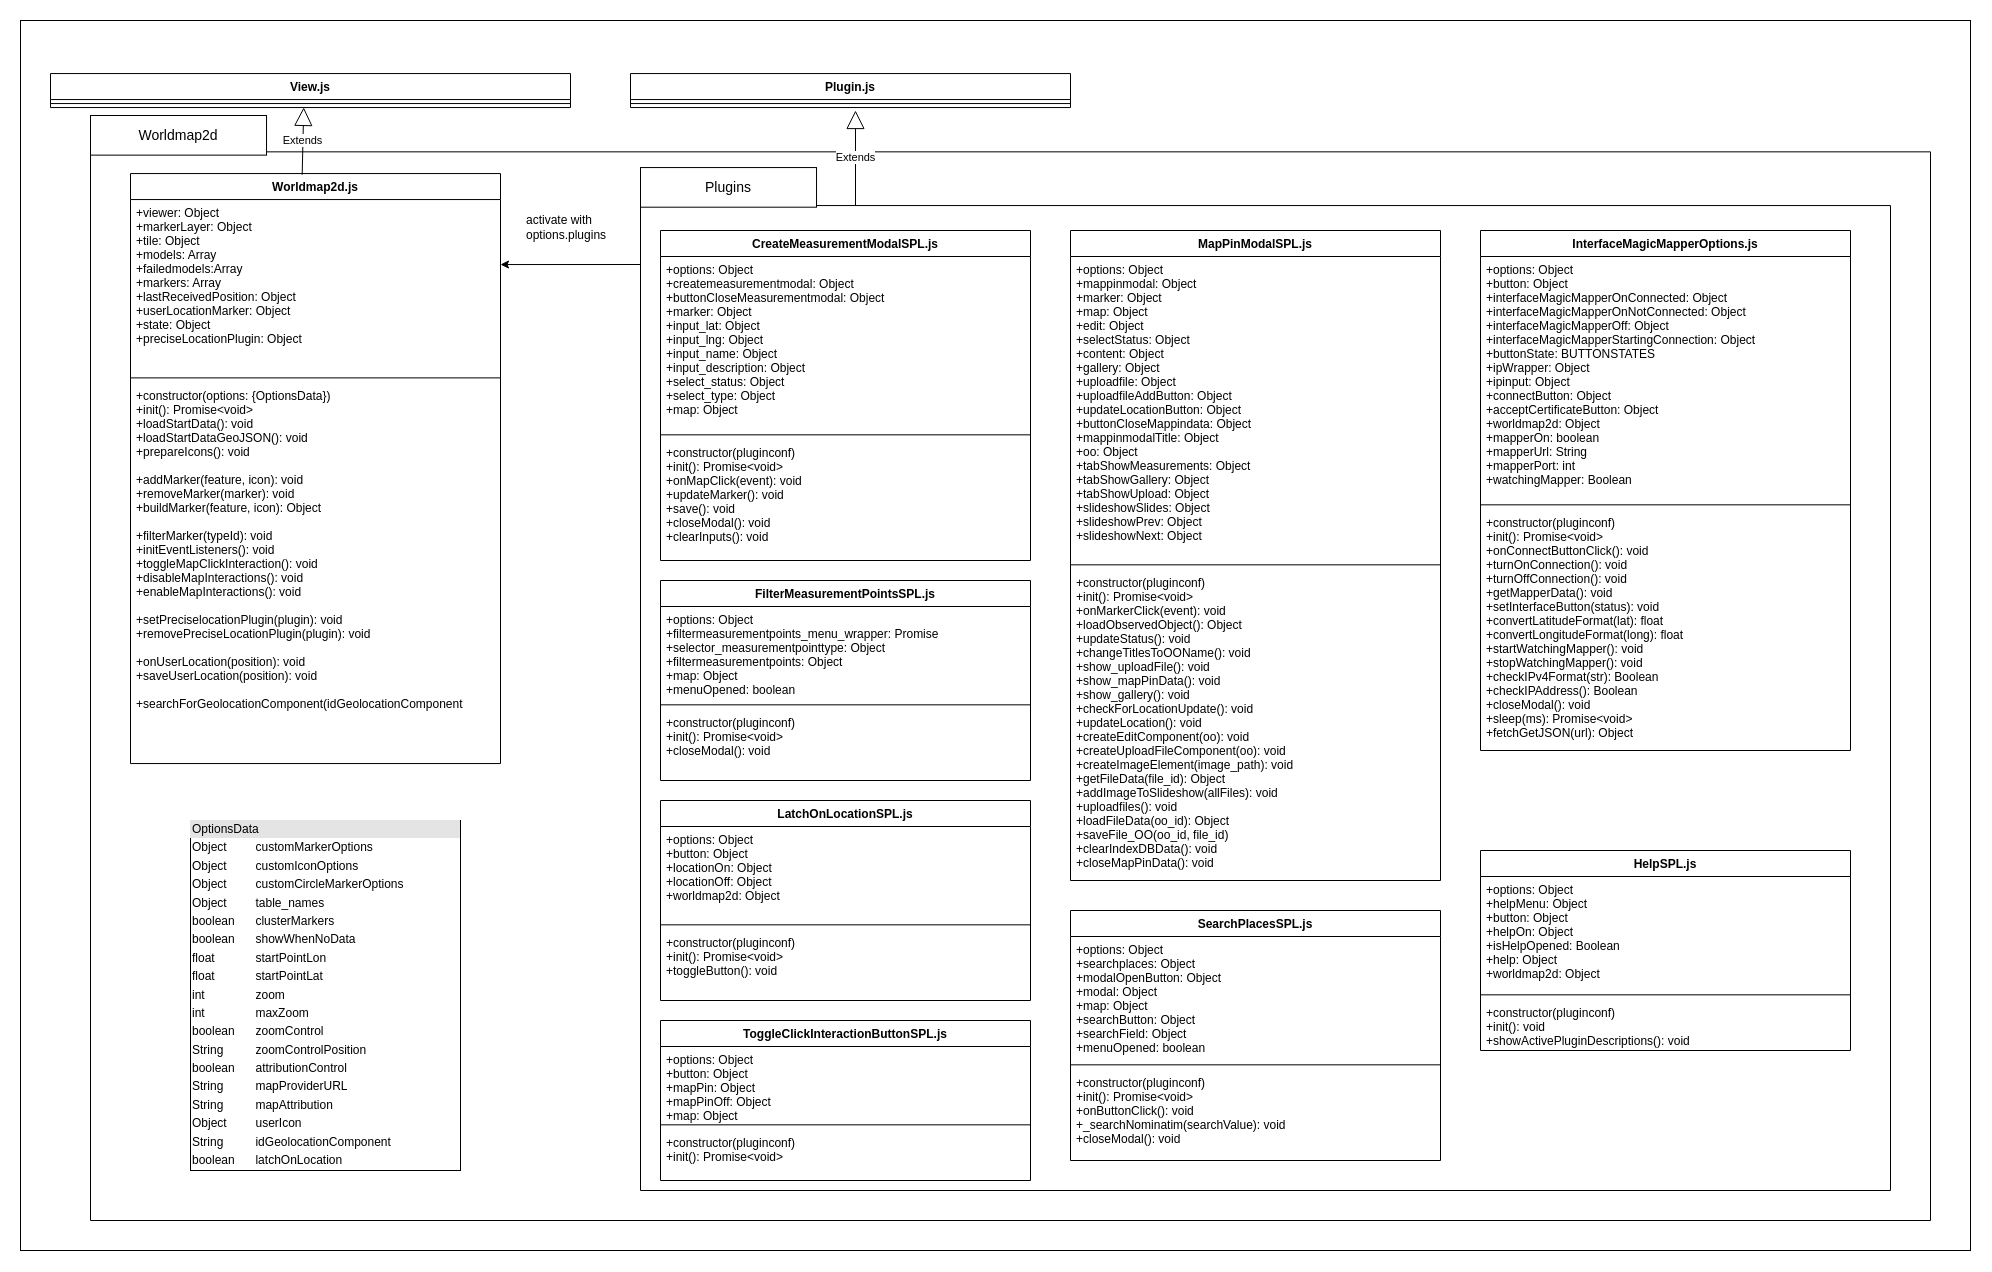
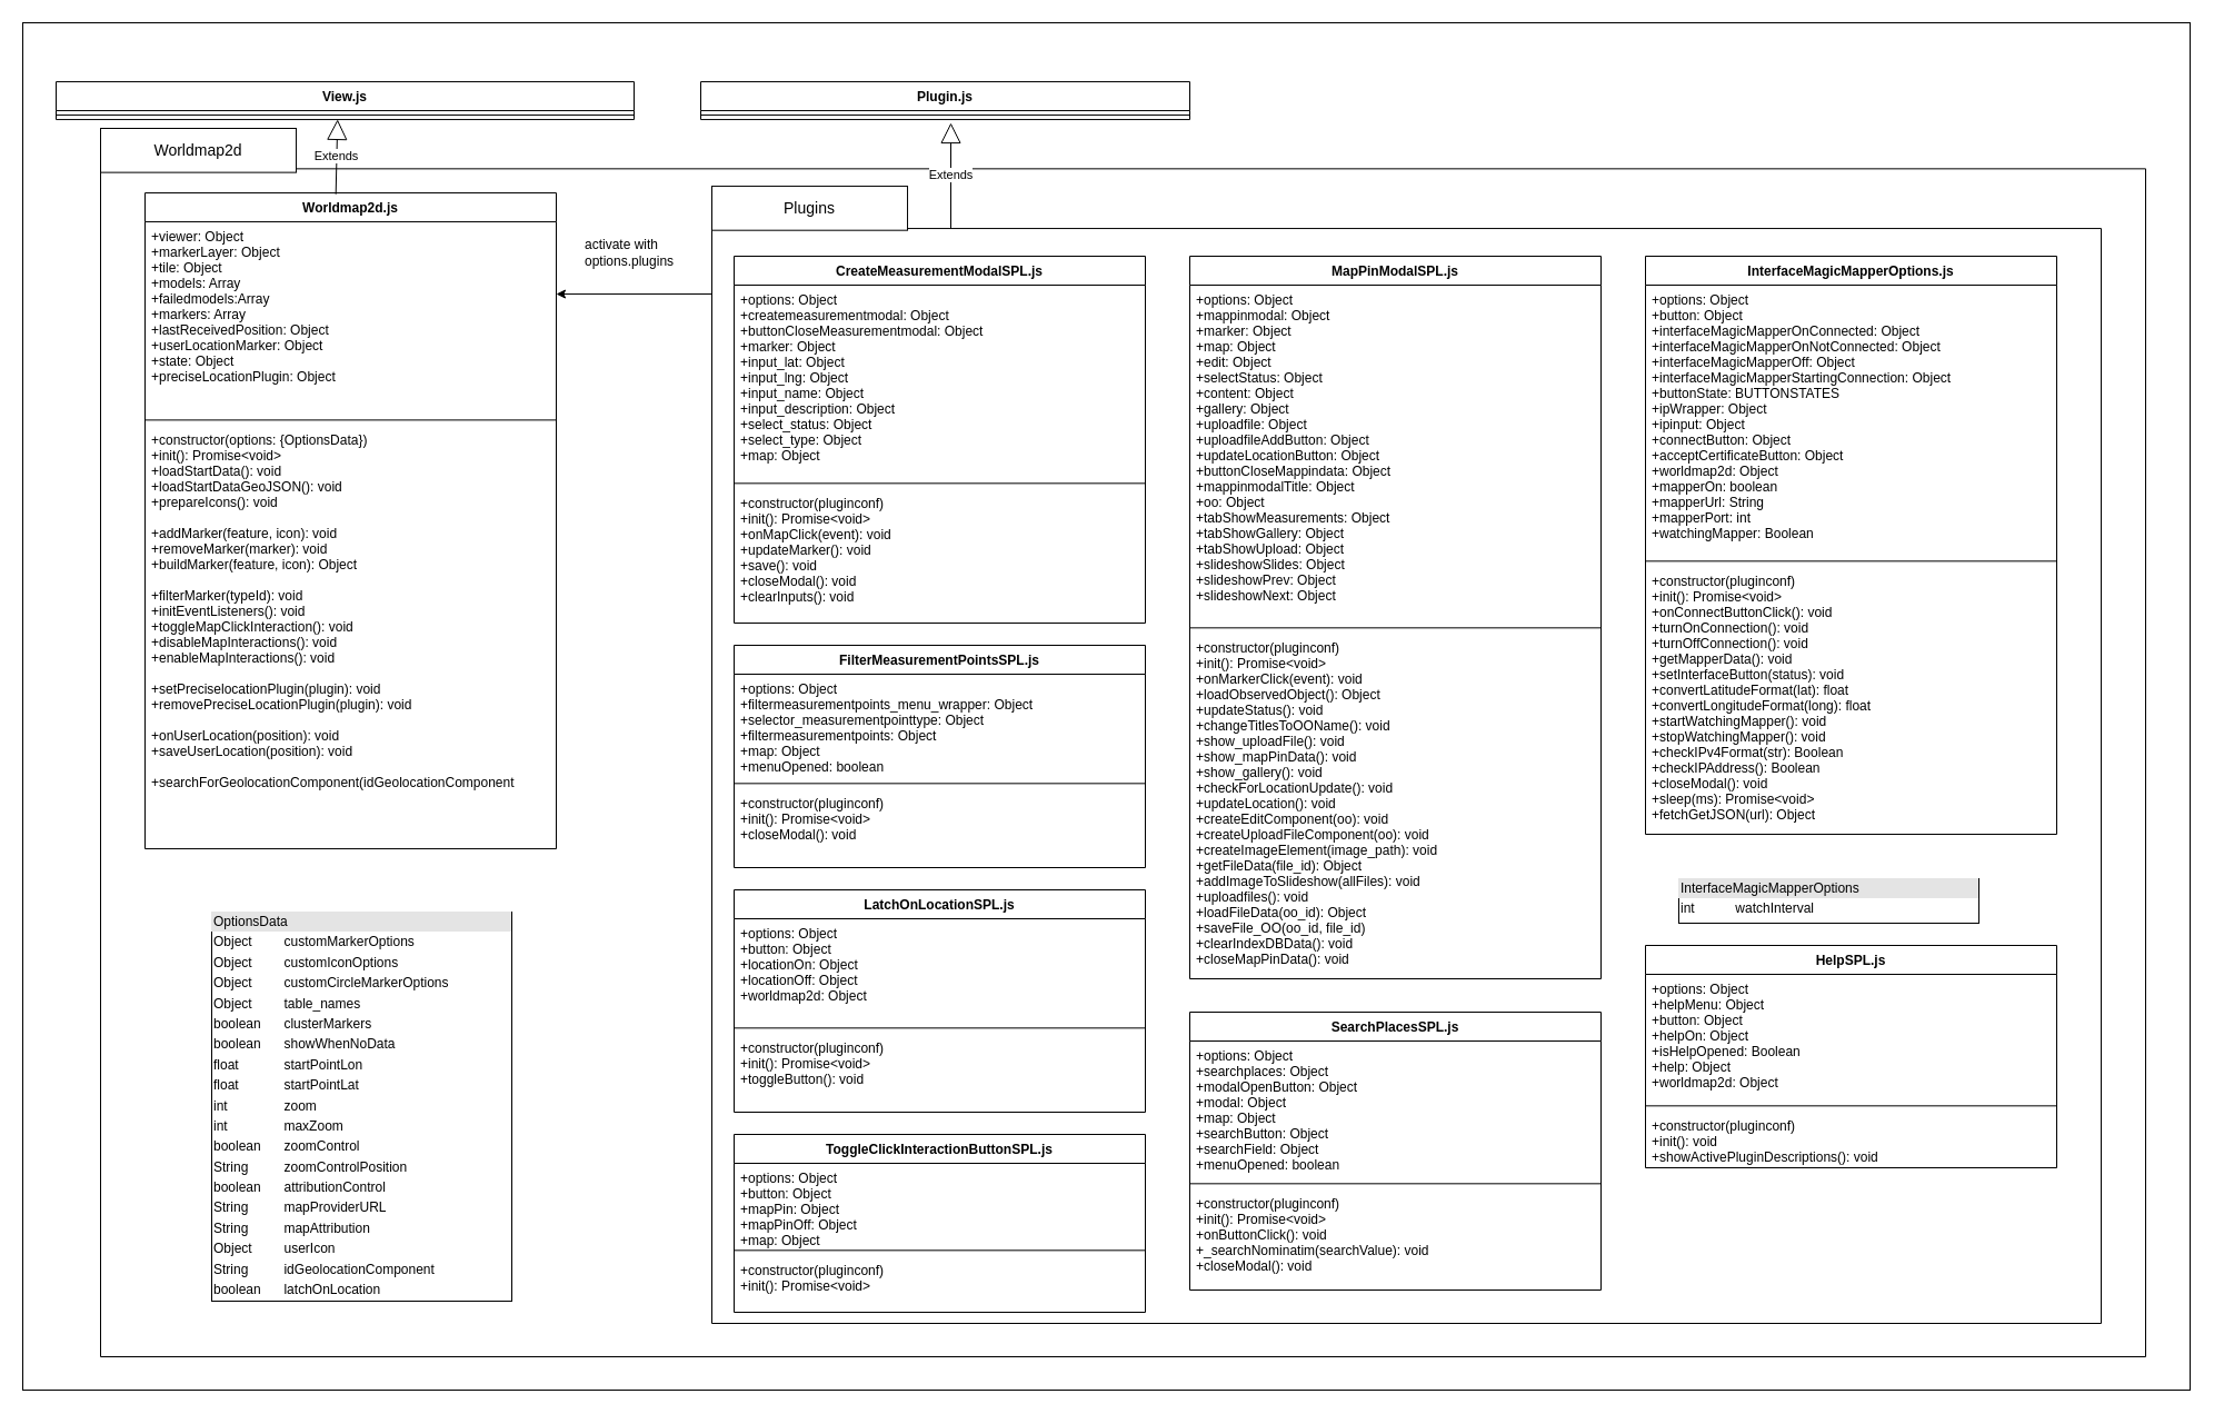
- <mxCell id="50" value="+options: Object&#10;+filtermeasurementpoints_menu_wrapper: Promise&#10;+selector_measurementpointtype: Object&#10;+filtermeasurementpoints: Object&#10;+map: Object&#10;+menuOpened: boolean&#10;&#10;" style="text;strokeColor=none;fillColor=none;align=left;verticalAlign=top;spacingLeft=4;spacingRight=4;overflow=hidden;rotatable=0;points=[[0,0.5],[1,0.5]];portConstraint=eastwest;" vertex="1" parent="49"><mxGeometry y="26" width="370" height="94" as="geometry" /></mxCell>
+ <mxCell id="50" value="+options: Object&#10;+filtermeasurementpoints_menu_wrapper: Object&#10;+selector_measurementpointtype: Object&#10;+filtermeasurementpoints: Object&#10;+map: Object&#10;+menuOpened: boolean&#10;&#10;" style="text;strokeColor=none;fillColor=none;align=left;verticalAlign=top;spacingLeft=4;spacingRight=4;overflow=hidden;rotatable=0;points=[[0,0.5],[1,0.5]];portConstraint=eastwest;" vertex="1" parent="49"><mxGeometry y="26" width="370" height="94" as="geometry" /></mxCell>
+ <mxCell id="69" value="&lt;div style=&quot;box-sizing: border-box ; width: 100% ; background: #e4e4e4 ; padding: 2px&quot;&gt;InterfaceMagicMapperOptions&lt;/div&gt;&lt;table style=&quot;width: 100% ; font-size: 1em&quot; cellspacing=&quot;0&quot; cellpadding=&quot;2&quot;&gt;&lt;tbody&gt;&lt;tr&gt;&lt;td&gt;int&lt;/td&gt;&lt;td&gt;watchInterval&lt;br&gt;&lt;/td&gt;&lt;/tr&gt;&lt;/tbody&gt;&lt;/table&gt;" style="verticalAlign=top;align=left;overflow=fill;html=1;sketch=0;fontColor=#000000;" vertex="1" parent="1"><mxGeometry x="1510" y="790" width="270" height="40" as="geometry" /></mxCell>
